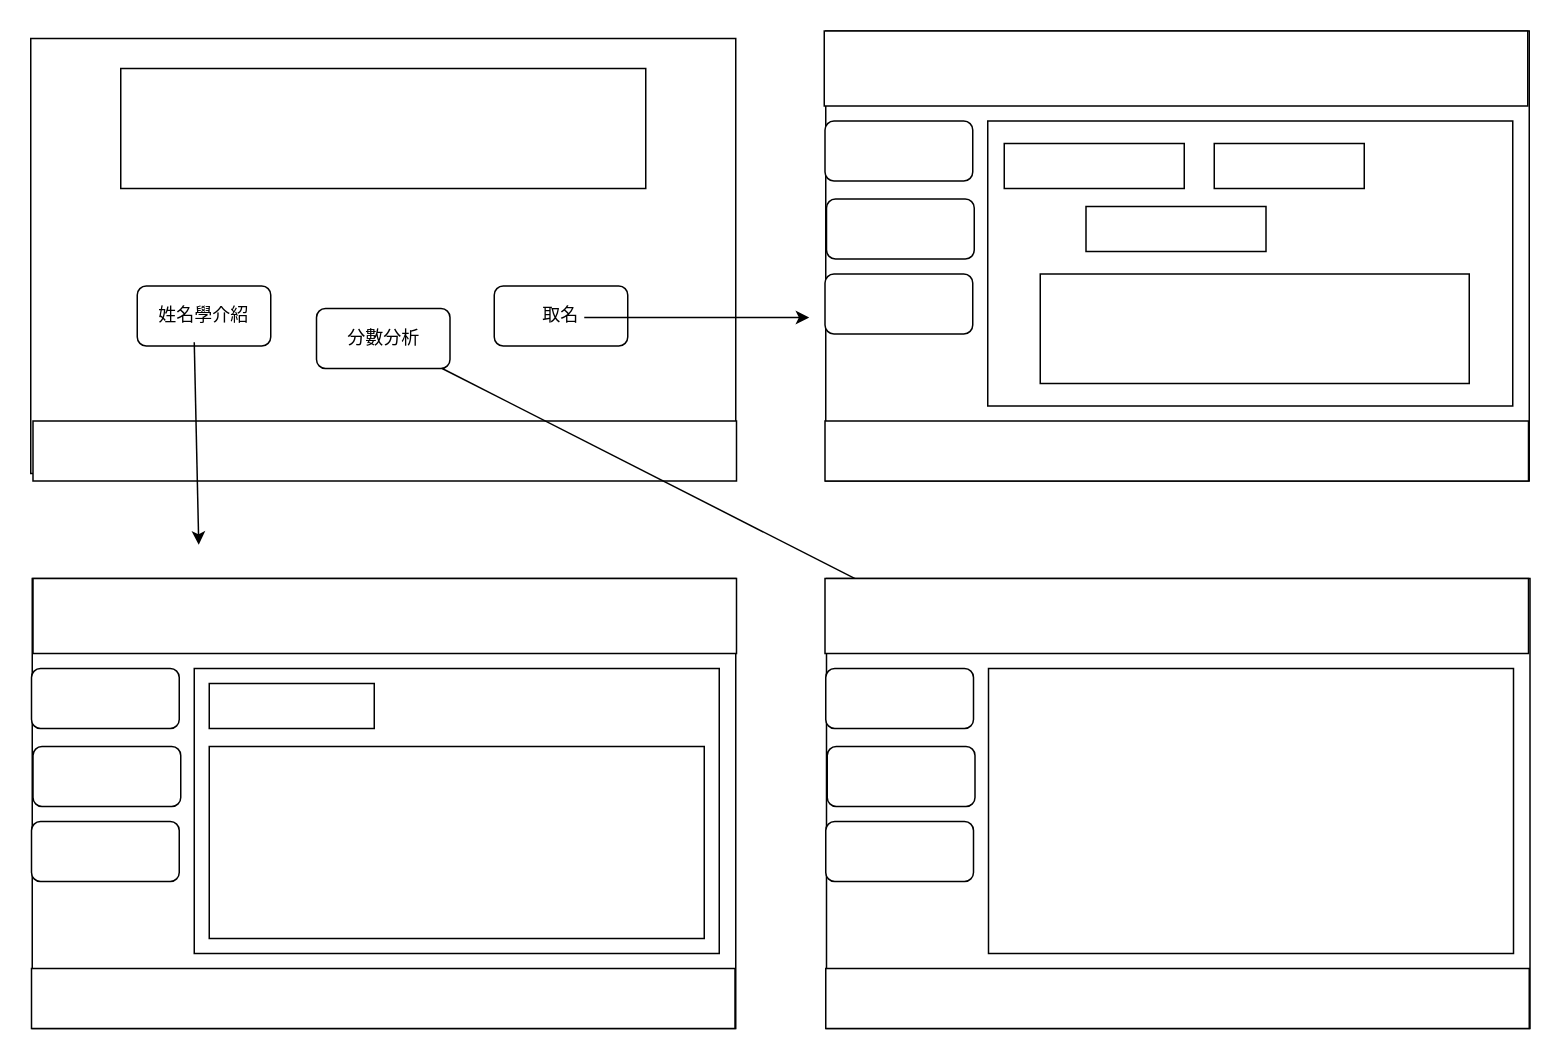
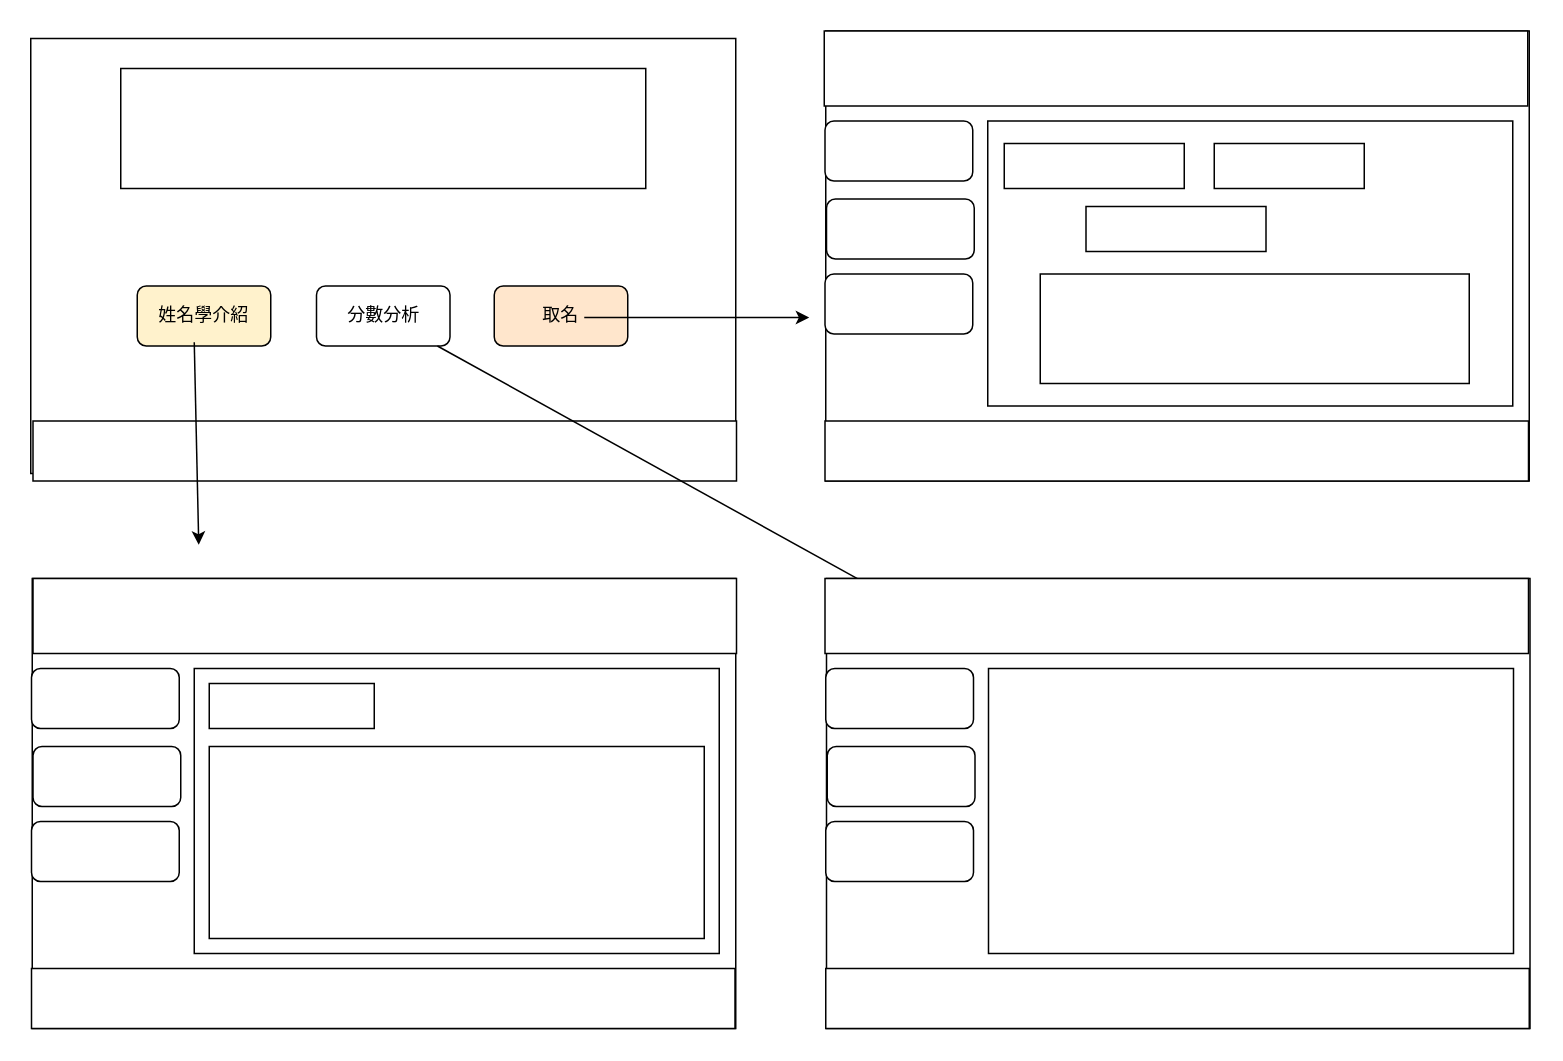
- <mxCell id="5" value="姓名學介紹" style="rounded=1;whiteSpace=wrap;html=1;" vertex="1" parent="1"><mxGeometry x="91" y="190" width="89" height="40" as="geometry" /></mxCell>
+ <mxCell id="5" value="姓名學介紹" style="rounded=1;whiteSpace=wrap;html=1;fillColor=#fff2cc;" vertex="1" parent="1"><mxGeometry x="91" y="190" width="89" height="40" as="geometry" /></mxCell>
- <mxCell id="6" value="取名" style="rounded=1;whiteSpace=wrap;html=1;" vertex="1" parent="1"><mxGeometry x="329" y="190" width="89" height="40" as="geometry" /></mxCell>
+ <mxCell id="6" value="取名" style="rounded=1;whiteSpace=wrap;html=1;fillColor=#ffe6cc;" vertex="1" parent="1"><mxGeometry x="329" y="190" width="89" height="40" as="geometry" /></mxCell>
- <mxCell id="4" value="分數分析" style="rounded=1;whiteSpace=wrap;html=1;" vertex="1" parent="1"><mxGeometry x="210.5" y="205" width="89" height="40" as="geometry" /></mxCell>
+ <mxCell id="4" value="分數分析" style="rounded=1;whiteSpace=wrap;html=1;" vertex="1" parent="1"><mxGeometry x="210.5" y="190" width="89" height="40" as="geometry" /></mxCell>
